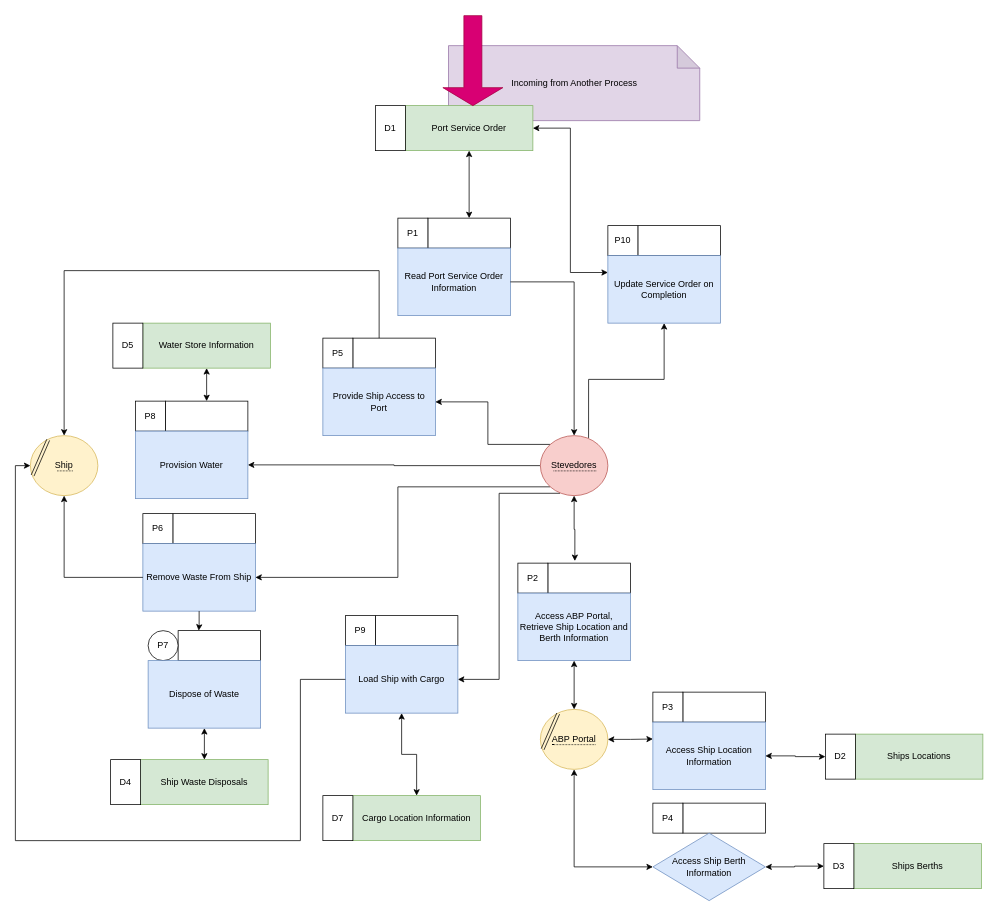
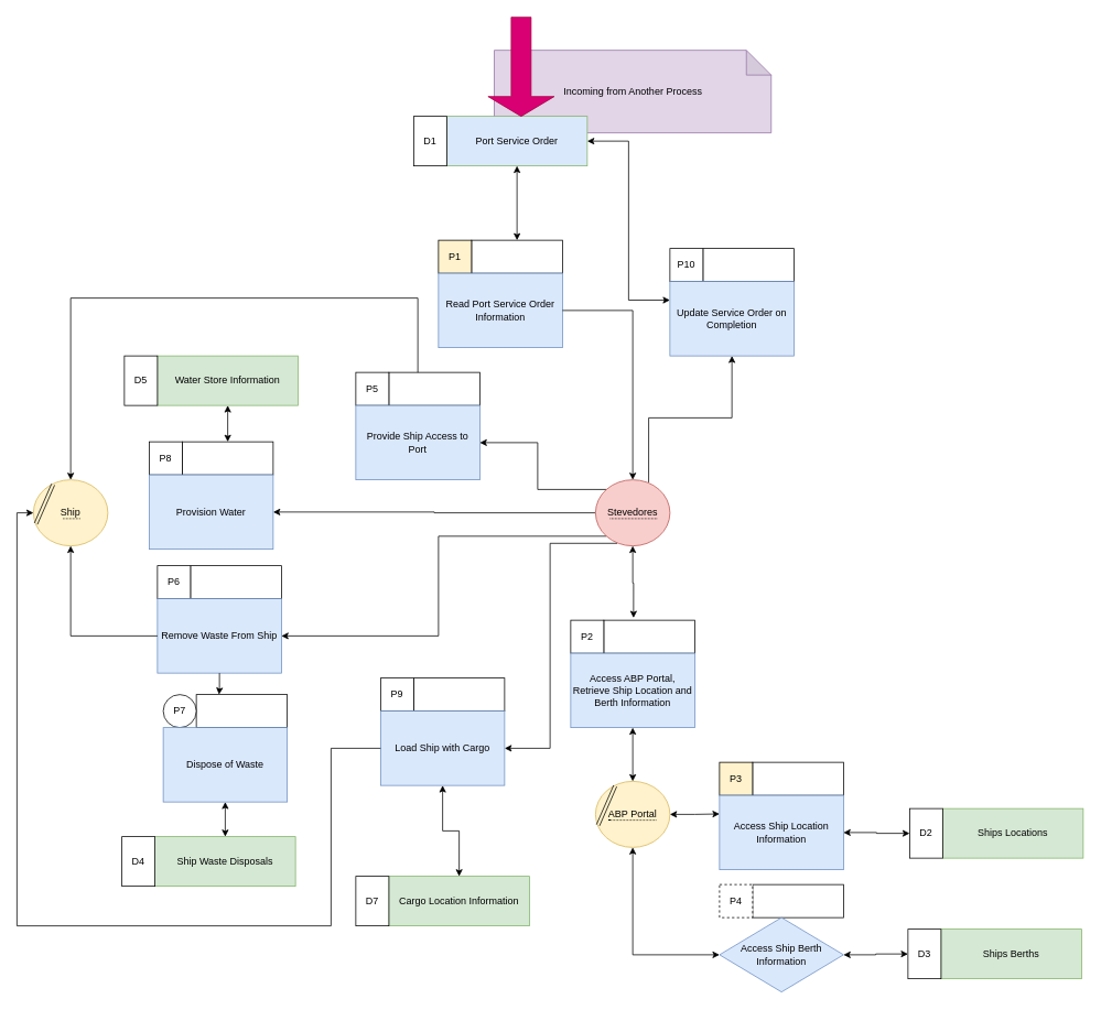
- <mxCell id="48" value="Port Service Order" style="rounded=0;whiteSpace=wrap;html=1;fillColor=#d5e8d4;strokeColor=#82b366;" vertex="1" parent="47"><mxGeometry x="40" width="170" height="60" as="geometry" /></mxCell>
+ <mxCell id="48" value="Port Service Order" style="rounded=0;whiteSpace=wrap;html=1;fillColor=#dae8fc;strokeColor=#82b366;" vertex="1" parent="47"><mxGeometry x="40" width="170" height="60" as="geometry" /></mxCell>
- <mxCell id="62" value="P1" style="rounded=0;whiteSpace=wrap;html=1;" vertex="1" parent="60"><mxGeometry width="40" height="40" as="geometry" /></mxCell>
+ <mxCell id="62" value="P1" style="rounded=0;whiteSpace=wrap;html=1;fillColor=#fff2cc;" vertex="1" parent="60"><mxGeometry width="40" height="40" as="geometry" /></mxCell>
- <mxCell id="22" value="P3" style="rounded=0;whiteSpace=wrap;html=1;" vertex="1" parent="20"><mxGeometry width="40" height="40" as="geometry" /></mxCell>
+ <mxCell id="22" value="P3" style="rounded=0;whiteSpace=wrap;html=1;fillColor=#fff2cc;" vertex="1" parent="20"><mxGeometry width="40" height="40" as="geometry" /></mxCell>
- <mxCell id="34" value="P4" style="rounded=0;whiteSpace=wrap;html=1;" vertex="1" parent="32"><mxGeometry width="40" height="40" as="geometry" /></mxCell>
+ <mxCell id="34" value="P4" style="rounded=0;whiteSpace=wrap;html=1;dashed=1;" vertex="1" parent="32"><mxGeometry width="40" height="40" as="geometry" /></mxCell>
